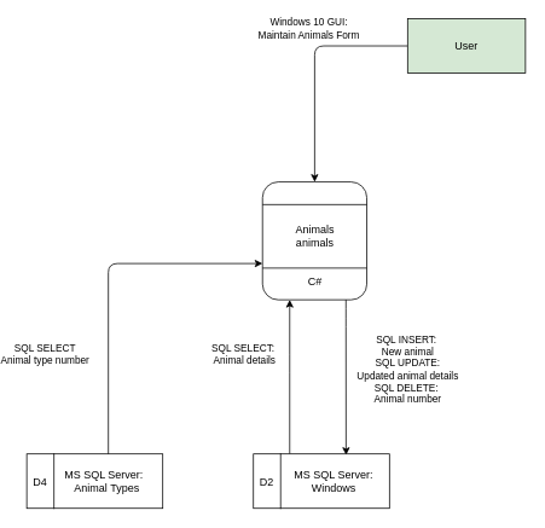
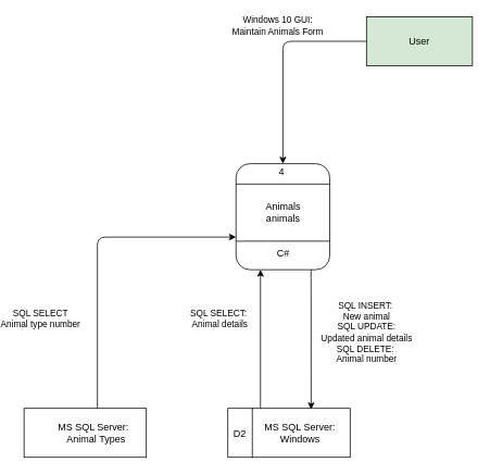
+ <mxCell id="7" value="4" style="text;html=1;strokeColor=none;fillColor=none;align=center;verticalAlign=middle;whiteSpace=wrap;rounded=0;" vertex="1" parent="4"><mxGeometry x="35.5" width="40" height="20" as="geometry" /></mxCell>
- <mxCell id="20" value="D4" style="shape=partialRectangle;top=0;left=0;bottom=0;fillColor=none;stokeWidth=1;align=center;verticalAlign=middle;spacingLeft=4;spacingRight=4;overflow=hidden;rotatable=0;points=[];portConstraint=eastwest;part=1;" vertex="1" connectable="0" parent="19"><mxGeometry width="30" height="60" as="geometry" /></mxCell>
